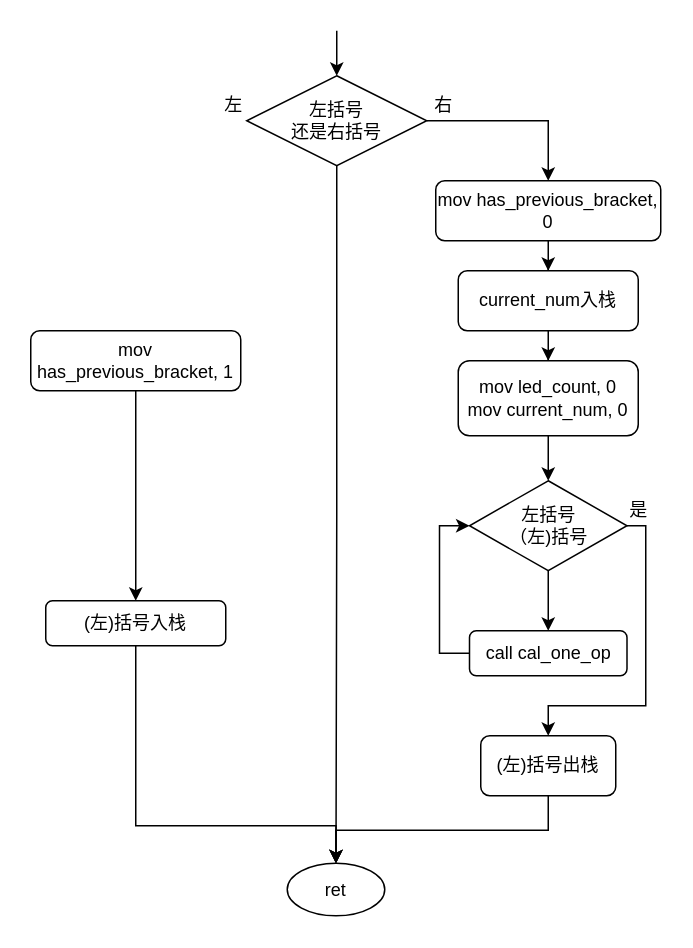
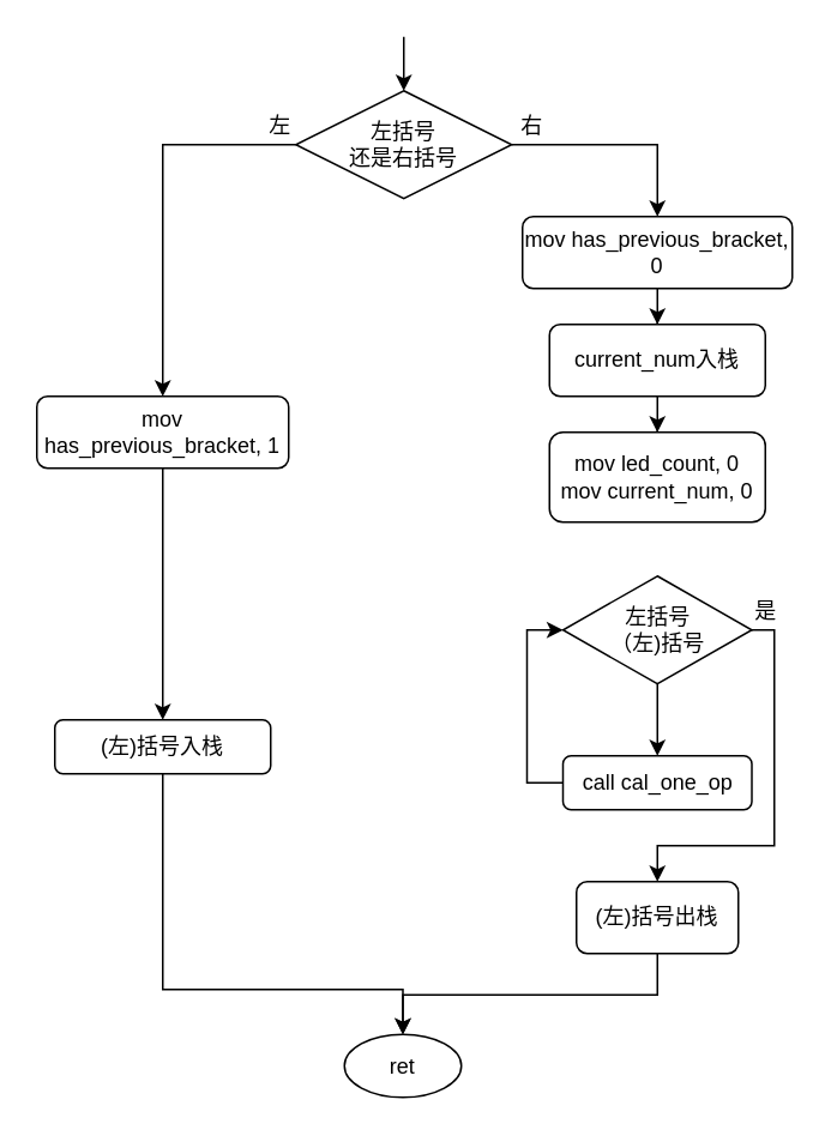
- <mxCell id="19" value="" style="edgeStyle=orthogonalEdgeStyle;rounded=0;orthogonalLoop=1;jettySize=auto;html=1;" edge="1" parent="1" source="20" target="16"><mxGeometry relative="1" as="geometry" /></mxCell>
- <mxCell id="2" style="edgeStyle=orthogonalEdgeStyle;rounded=0;orthogonalLoop=1;jettySize=auto;html=1;" edge="1" parent="1" source="4" target="25"><mxGeometry relative="1" as="geometry"><mxPoint x="60" y="160" as="targetPoint" /></mxGeometry></mxCell>
+ <mxCell id="2" style="edgeStyle=orthogonalEdgeStyle;rounded=0;orthogonalLoop=1;jettySize=auto;html=1;" edge="1" parent="1" source="4" target="6"><mxGeometry relative="1" as="geometry"><mxPoint x="60" y="160" as="targetPoint" /></mxGeometry></mxCell>
